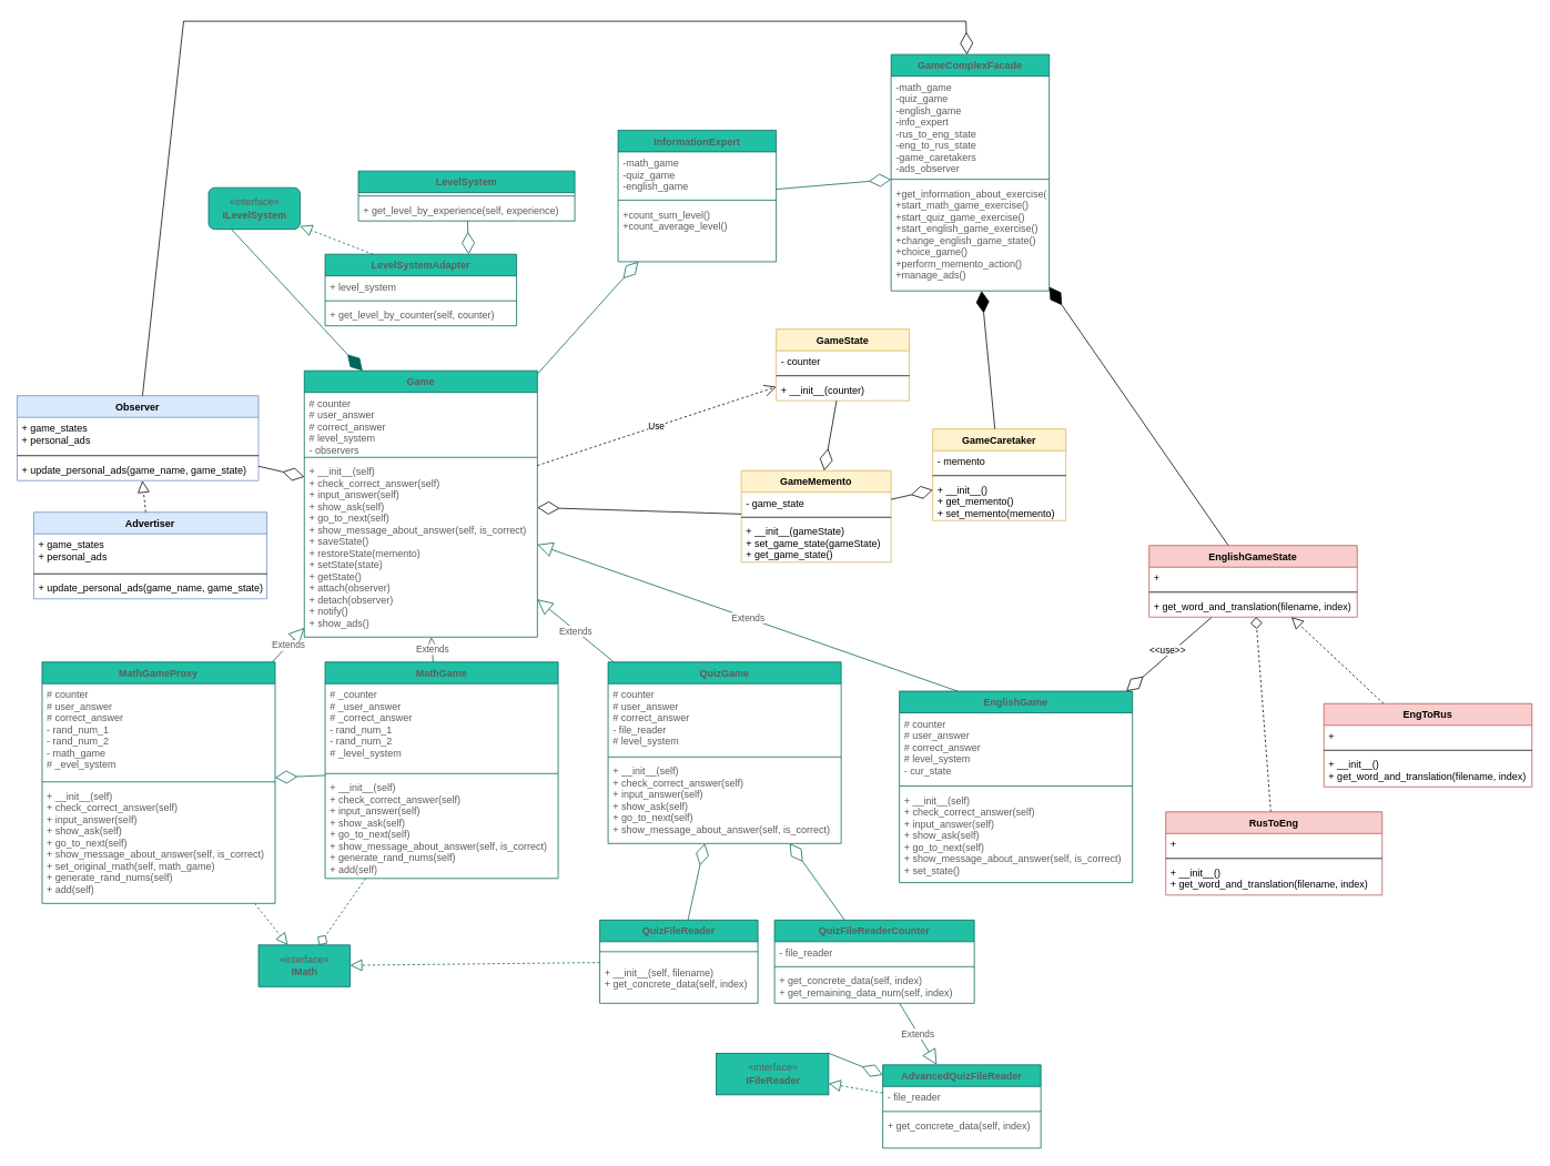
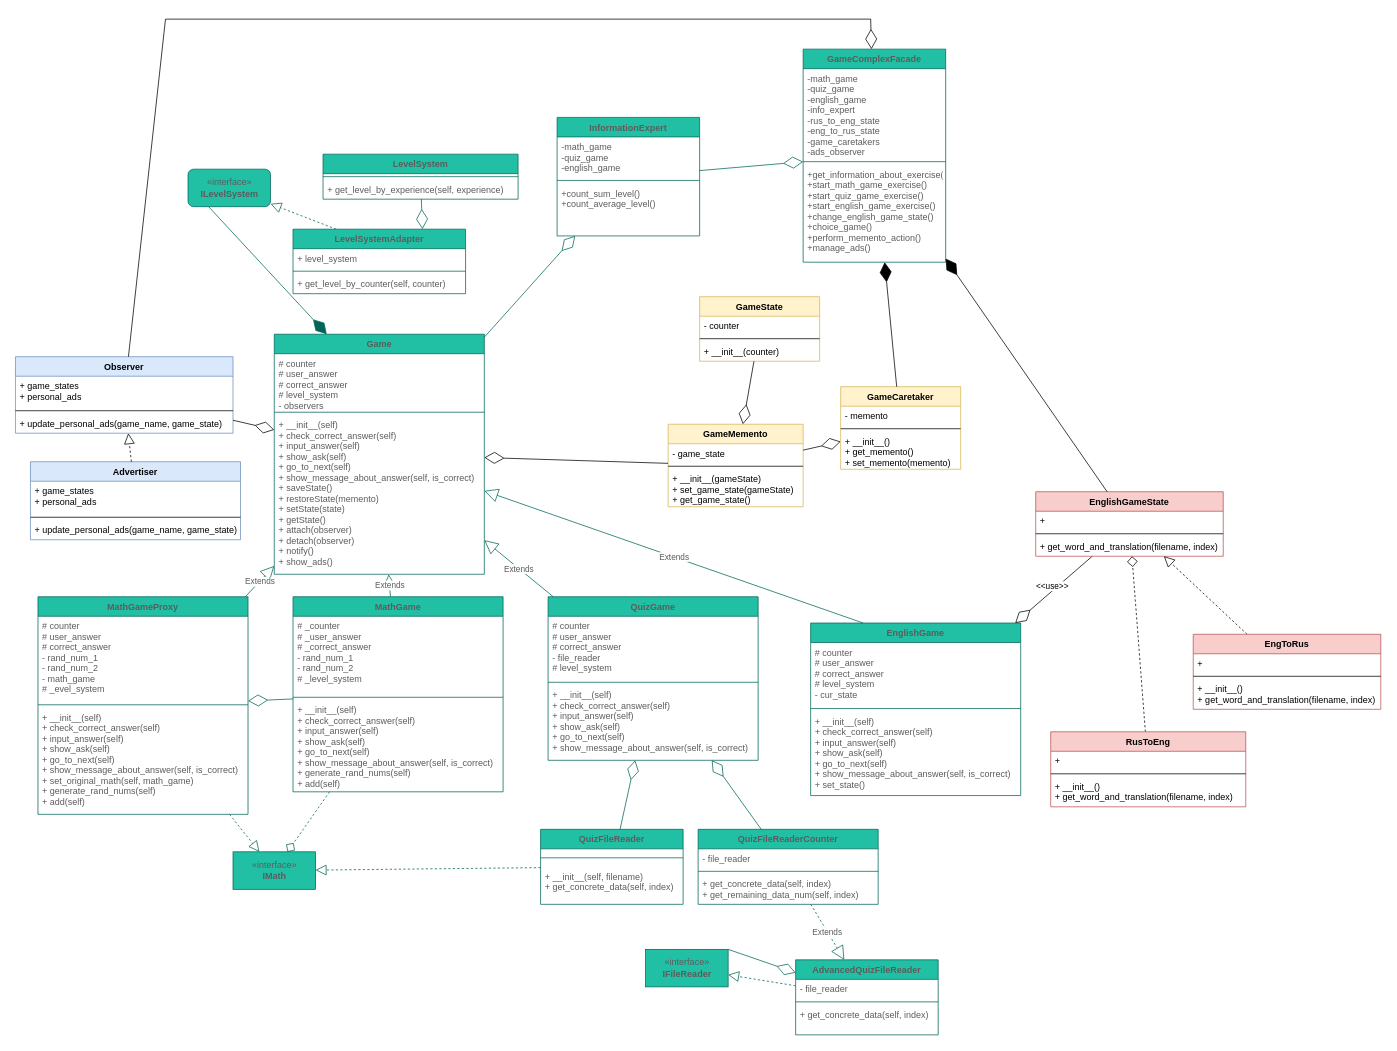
- <mxCell id="89" value="Use" style="endArrow=open;endSize=12;dashed=1;html=1;rounded=0;" edge="1" parent="1" source="8" target="85"><mxGeometry width="160" relative="1" as="geometry"><mxPoint x="290" y="600" as="sourcePoint" /><mxPoint x="450" y="600" as="targetPoint" /></mxGeometry></mxCell>
- <mxCell id="48" value="Extends" style="endArrow=block;endSize=16;endFill=0;html=1;rounded=0;strokeColor=#006658;fontColor=#5C5C5C;" parent="1" source="43" target="37" edge="1"><mxGeometry width="160" relative="1" as="geometry"><mxPoint x="763.529" y="800" as="sourcePoint" /><mxPoint x="645.882" y="700" as="targetPoint" /></mxGeometry></mxCell>
+ <mxCell id="48" value="Extends" style="endArrow=block;endSize=16;endFill=0;html=1;rounded=0;strokeColor=#006658;fontColor=#5C5C5C;dashed=1;" parent="1" source="43" target="37" edge="1"><mxGeometry width="160" relative="1" as="geometry"><mxPoint x="763.529" y="800" as="sourcePoint" /><mxPoint x="645.882" y="700" as="targetPoint" /></mxGeometry></mxCell>
- <mxCell id="3" value="«interface»&lt;br&gt;&lt;b&gt;IFileReader&lt;/b&gt;" style="html=1;fillColor=#21C0A5;strokeColor=#006658;fontColor=#5C5C5C;" parent="1" vertex="1"><mxGeometry x="860" y="1260" width="135" height="50" as="geometry" /></mxCell>
+ <mxCell id="3" value="«interface»&lt;br&gt;&lt;b&gt;IFileReader&lt;/b&gt;" style="html=1;fillColor=#21C0A5;strokeColor=#006658;fontColor=#5C5C5C;" parent="1" vertex="1"><mxGeometry x="860" y="1260" width="110" height="50" as="geometry" /></mxCell>
